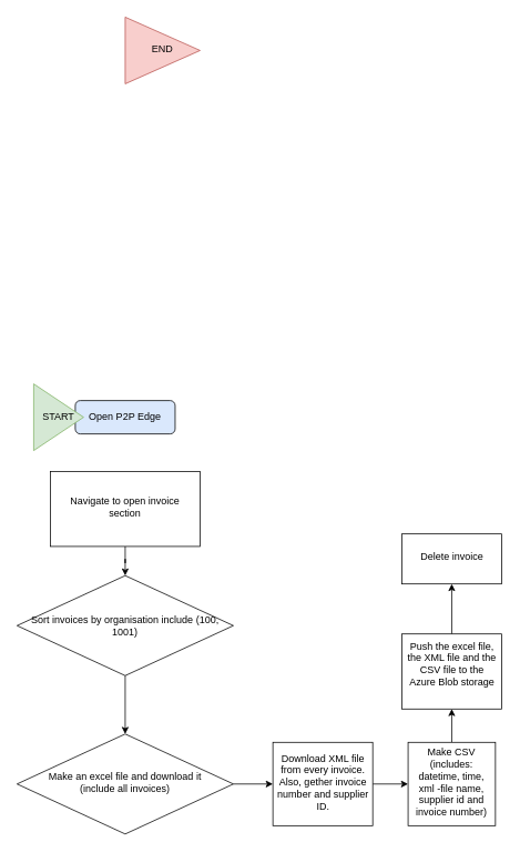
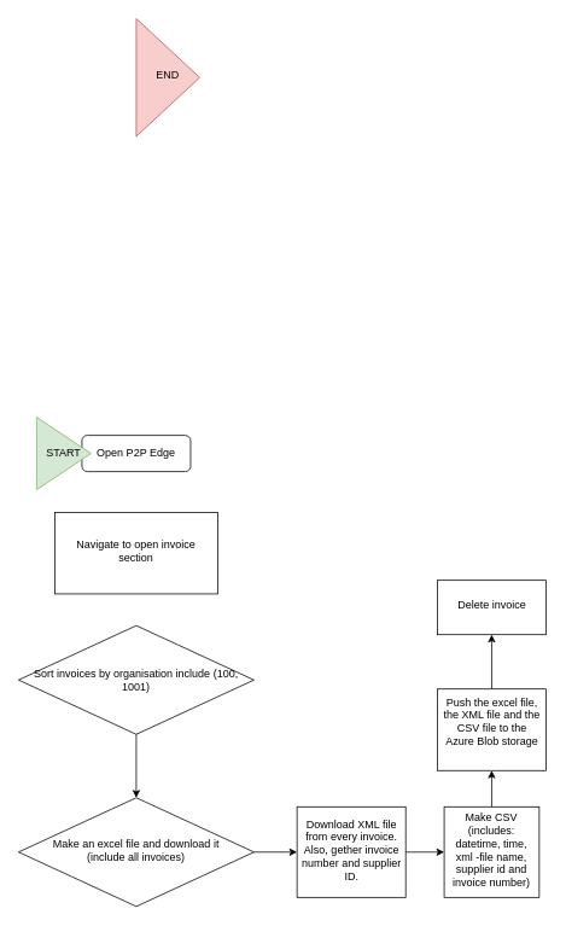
- <mxCell id="16" value="END" style="triangle;whiteSpace=wrap;html=1;shadow=0;strokeWidth=1;spacing=6;spacingTop=-4;fillColor=#f8cecc;strokeColor=#b85450;" vertex="1" parent="1"><mxGeometry x="150" y="20" width="90" height="80" as="geometry" /></mxCell>
+ <mxCell id="16" value="END" style="triangle;whiteSpace=wrap;html=1;shadow=0;strokeWidth=1;spacing=6;spacingTop=-4;fillColor=#f8cecc;strokeColor=#b85450;" vertex="1" parent="1"><mxGeometry x="150" y="20" width="70" height="130" as="geometry" /></mxCell>
- <mxCell id="2" value="Open P2P Edge" style="rounded=1;whiteSpace=wrap;html=1;fontSize=12;glass=0;strokeWidth=1;shadow=0;fillColor=#dae8fc;" parent="1" vertex="1"><mxGeometry x="90" y="480" width="120" height="40" as="geometry" /></mxCell>
+ <mxCell id="2" value="Open P2P Edge" style="rounded=1;whiteSpace=wrap;html=1;fontSize=12;glass=0;strokeWidth=1;shadow=0;" parent="1" vertex="1"><mxGeometry x="90" y="480" width="120" height="40" as="geometry" /></mxCell>
- <mxCell id="3" value="" style="edgeStyle=orthogonalEdgeStyle;rounded=0;orthogonalLoop=1;jettySize=auto;html=1;" edge="1" parent="1" source="4" target="9"><mxGeometry relative="1" as="geometry" /></mxCell>
